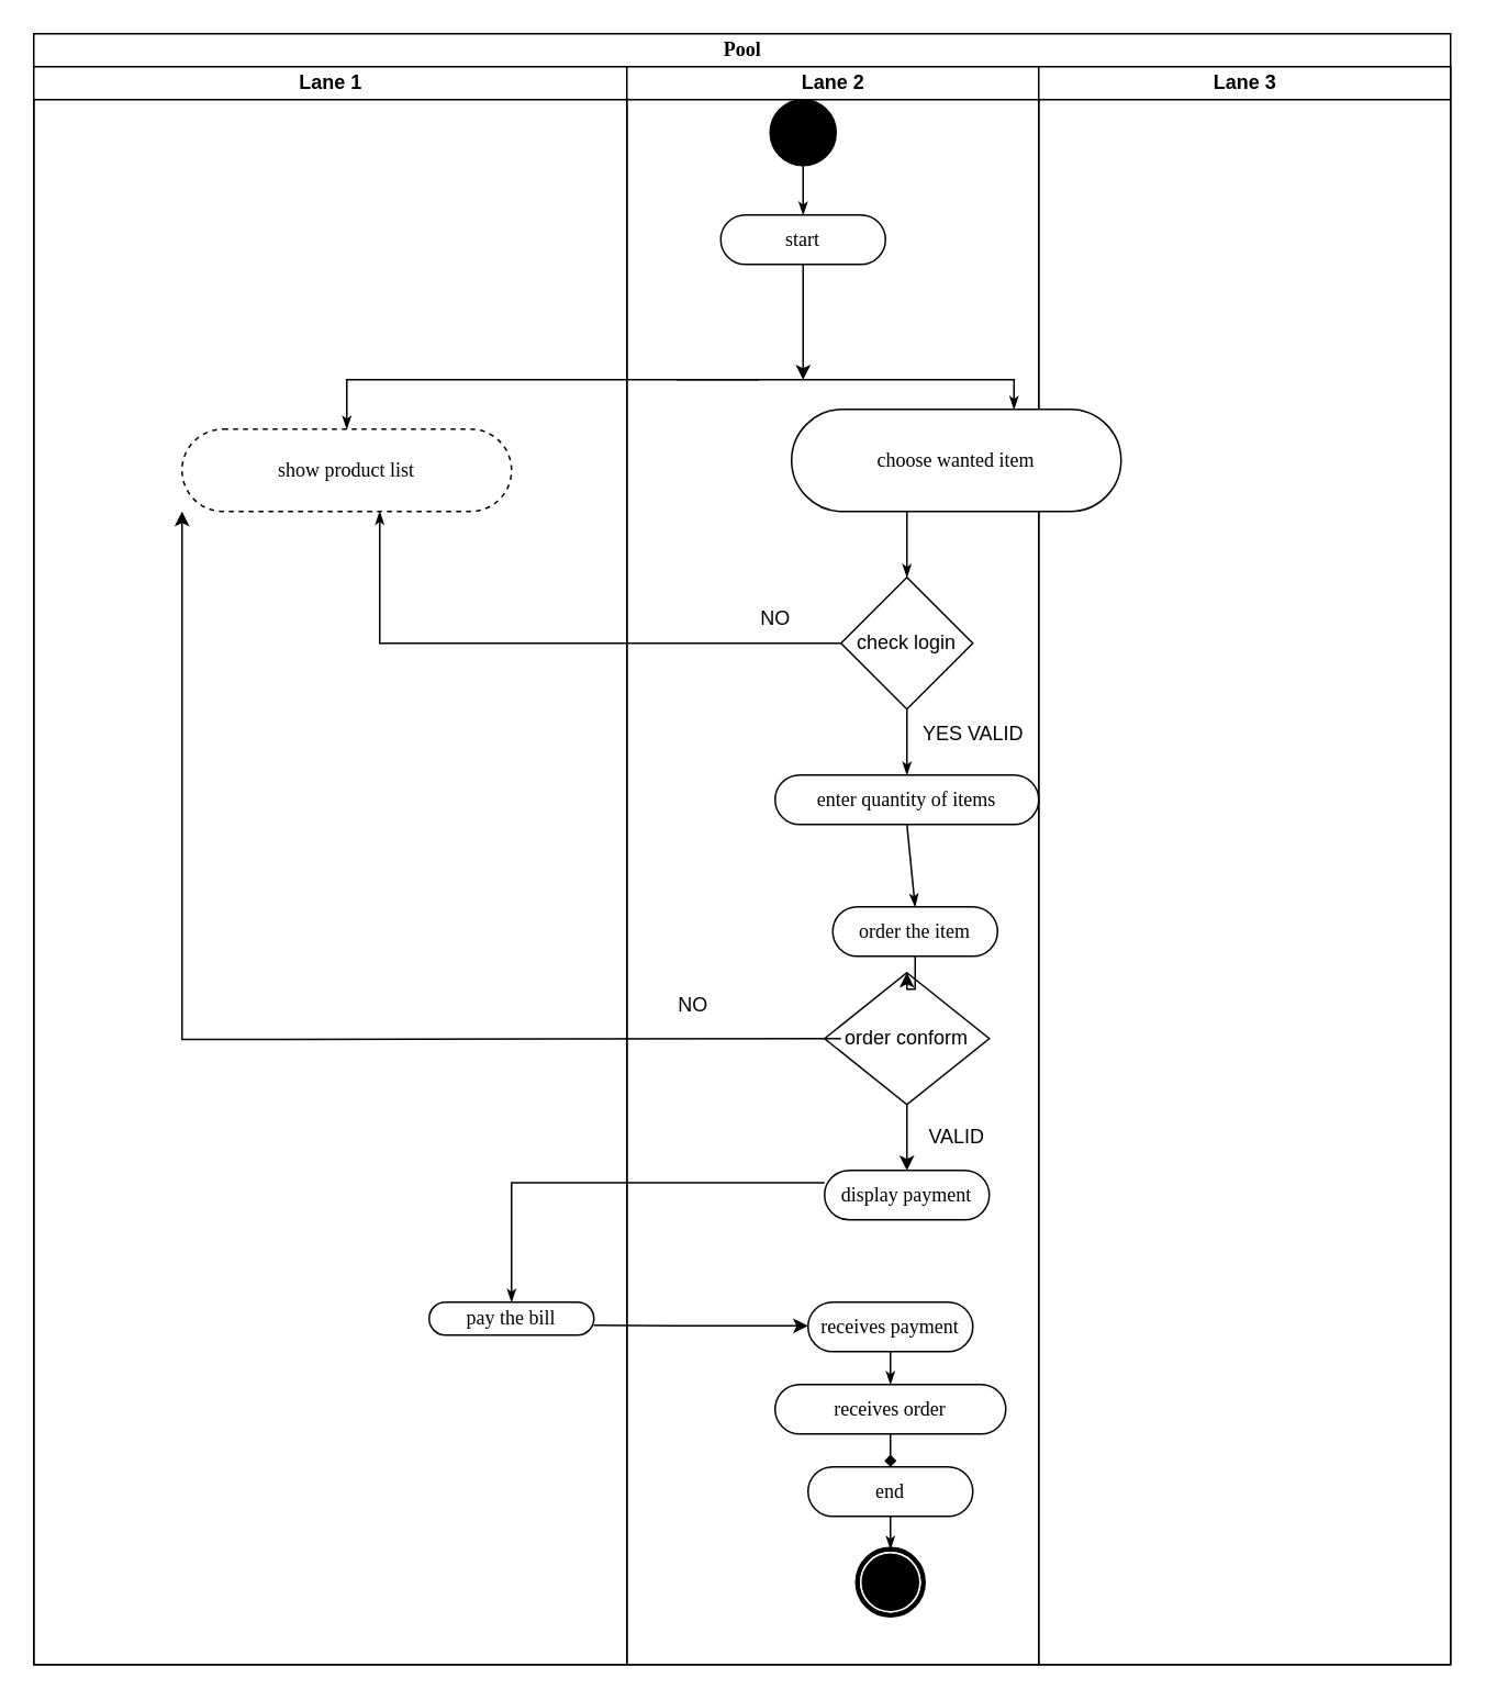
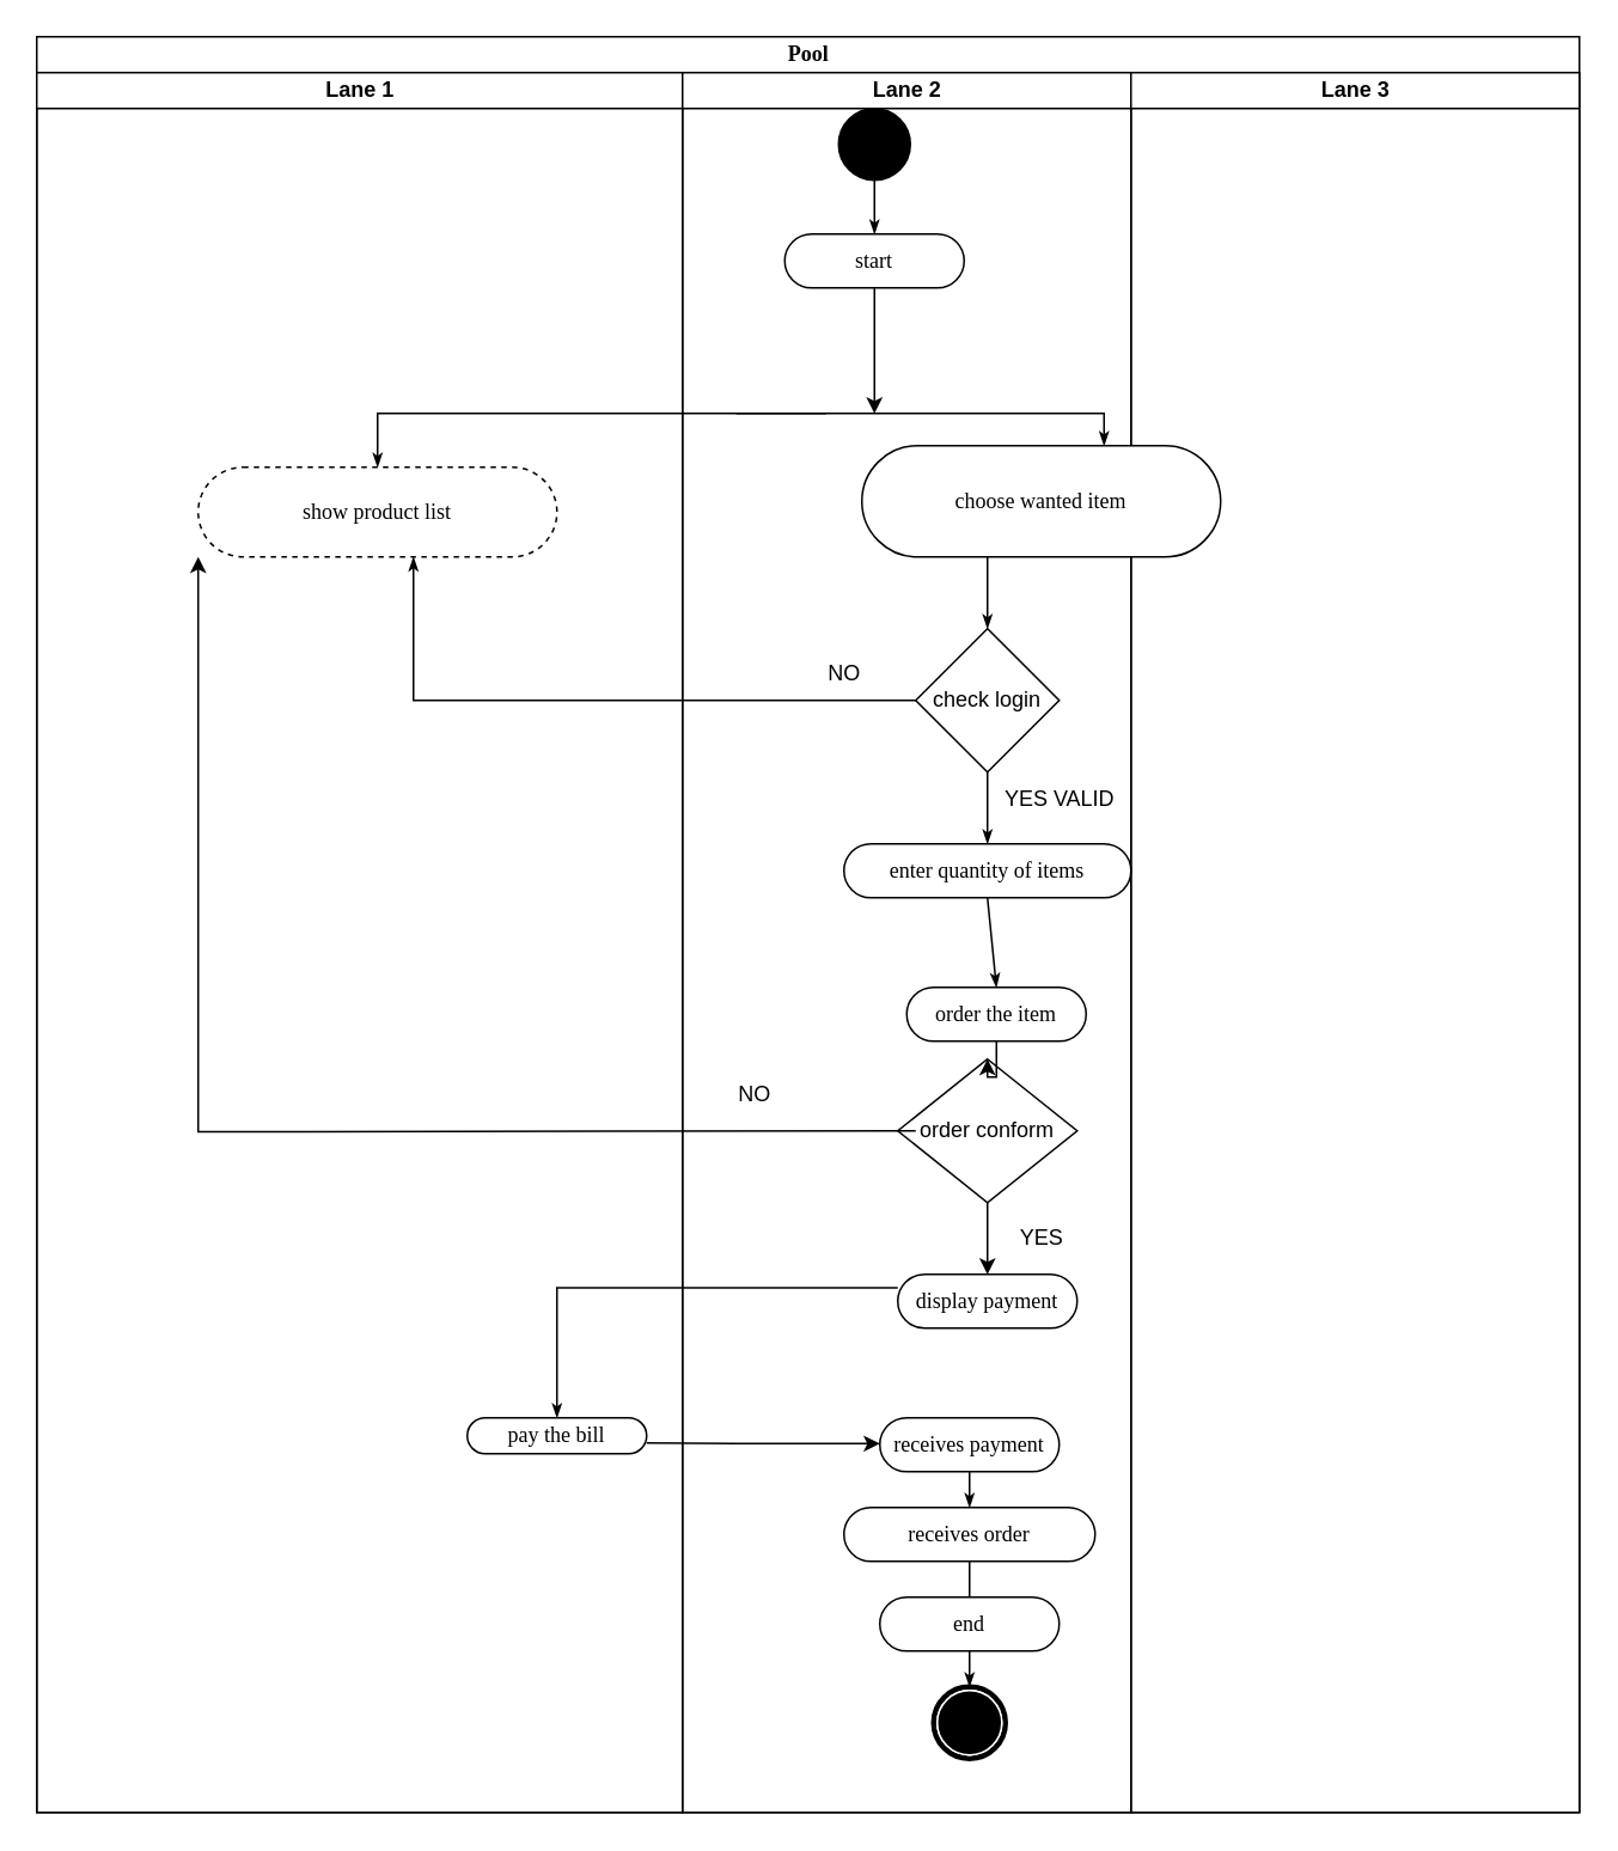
- <mxCell id="38" value="VALID" style="text;html=1;align=center;verticalAlign=middle;resizable=0;points=[];autosize=1;strokeColor=none;fillColor=none;" parent="1" vertex="1"><mxGeometry x="555" y="675" width="50" height="30" as="geometry" /></mxCell>
+ <mxCell id="38" value="YES" style="text;html=1;align=center;verticalAlign=middle;resizable=0;points=[];autosize=1;strokeColor=none;fillColor=none;" parent="1" vertex="1"><mxGeometry x="555" y="675" width="50" height="30" as="geometry" /></mxCell>
- <mxCell id="28" value="" style="edgeStyle=none;rounded=0;html=1;labelBackgroundColor=none;startArrow=none;startFill=0;startSize=5;endArrow=diamond;endFill=1;endSize=5;jettySize=auto;orthogonalLoop=1;strokeWidth=1;fontFamily=Verdana;fontSize=12;" parent="6" source="12" target="27" edge="1"><mxGeometry relative="1" as="geometry"><mxPoint x="550" y="920.0" as="sourcePoint" /><mxPoint x="550" y="990.0" as="targetPoint" /></mxGeometry></mxCell>
+ <mxCell id="28" value="" style="edgeStyle=none;rounded=0;html=1;labelBackgroundColor=none;startArrow=none;startFill=0;startSize=5;endArrow=none;endFill=1;endSize=5;jettySize=auto;orthogonalLoop=1;strokeWidth=1;fontFamily=Verdana;fontSize=12" parent="6" source="12" target="27" edge="1"><mxGeometry relative="1" as="geometry"><mxPoint x="550" y="920.0" as="sourcePoint" /><mxPoint x="550" y="990.0" as="targetPoint" /></mxGeometry></mxCell>
